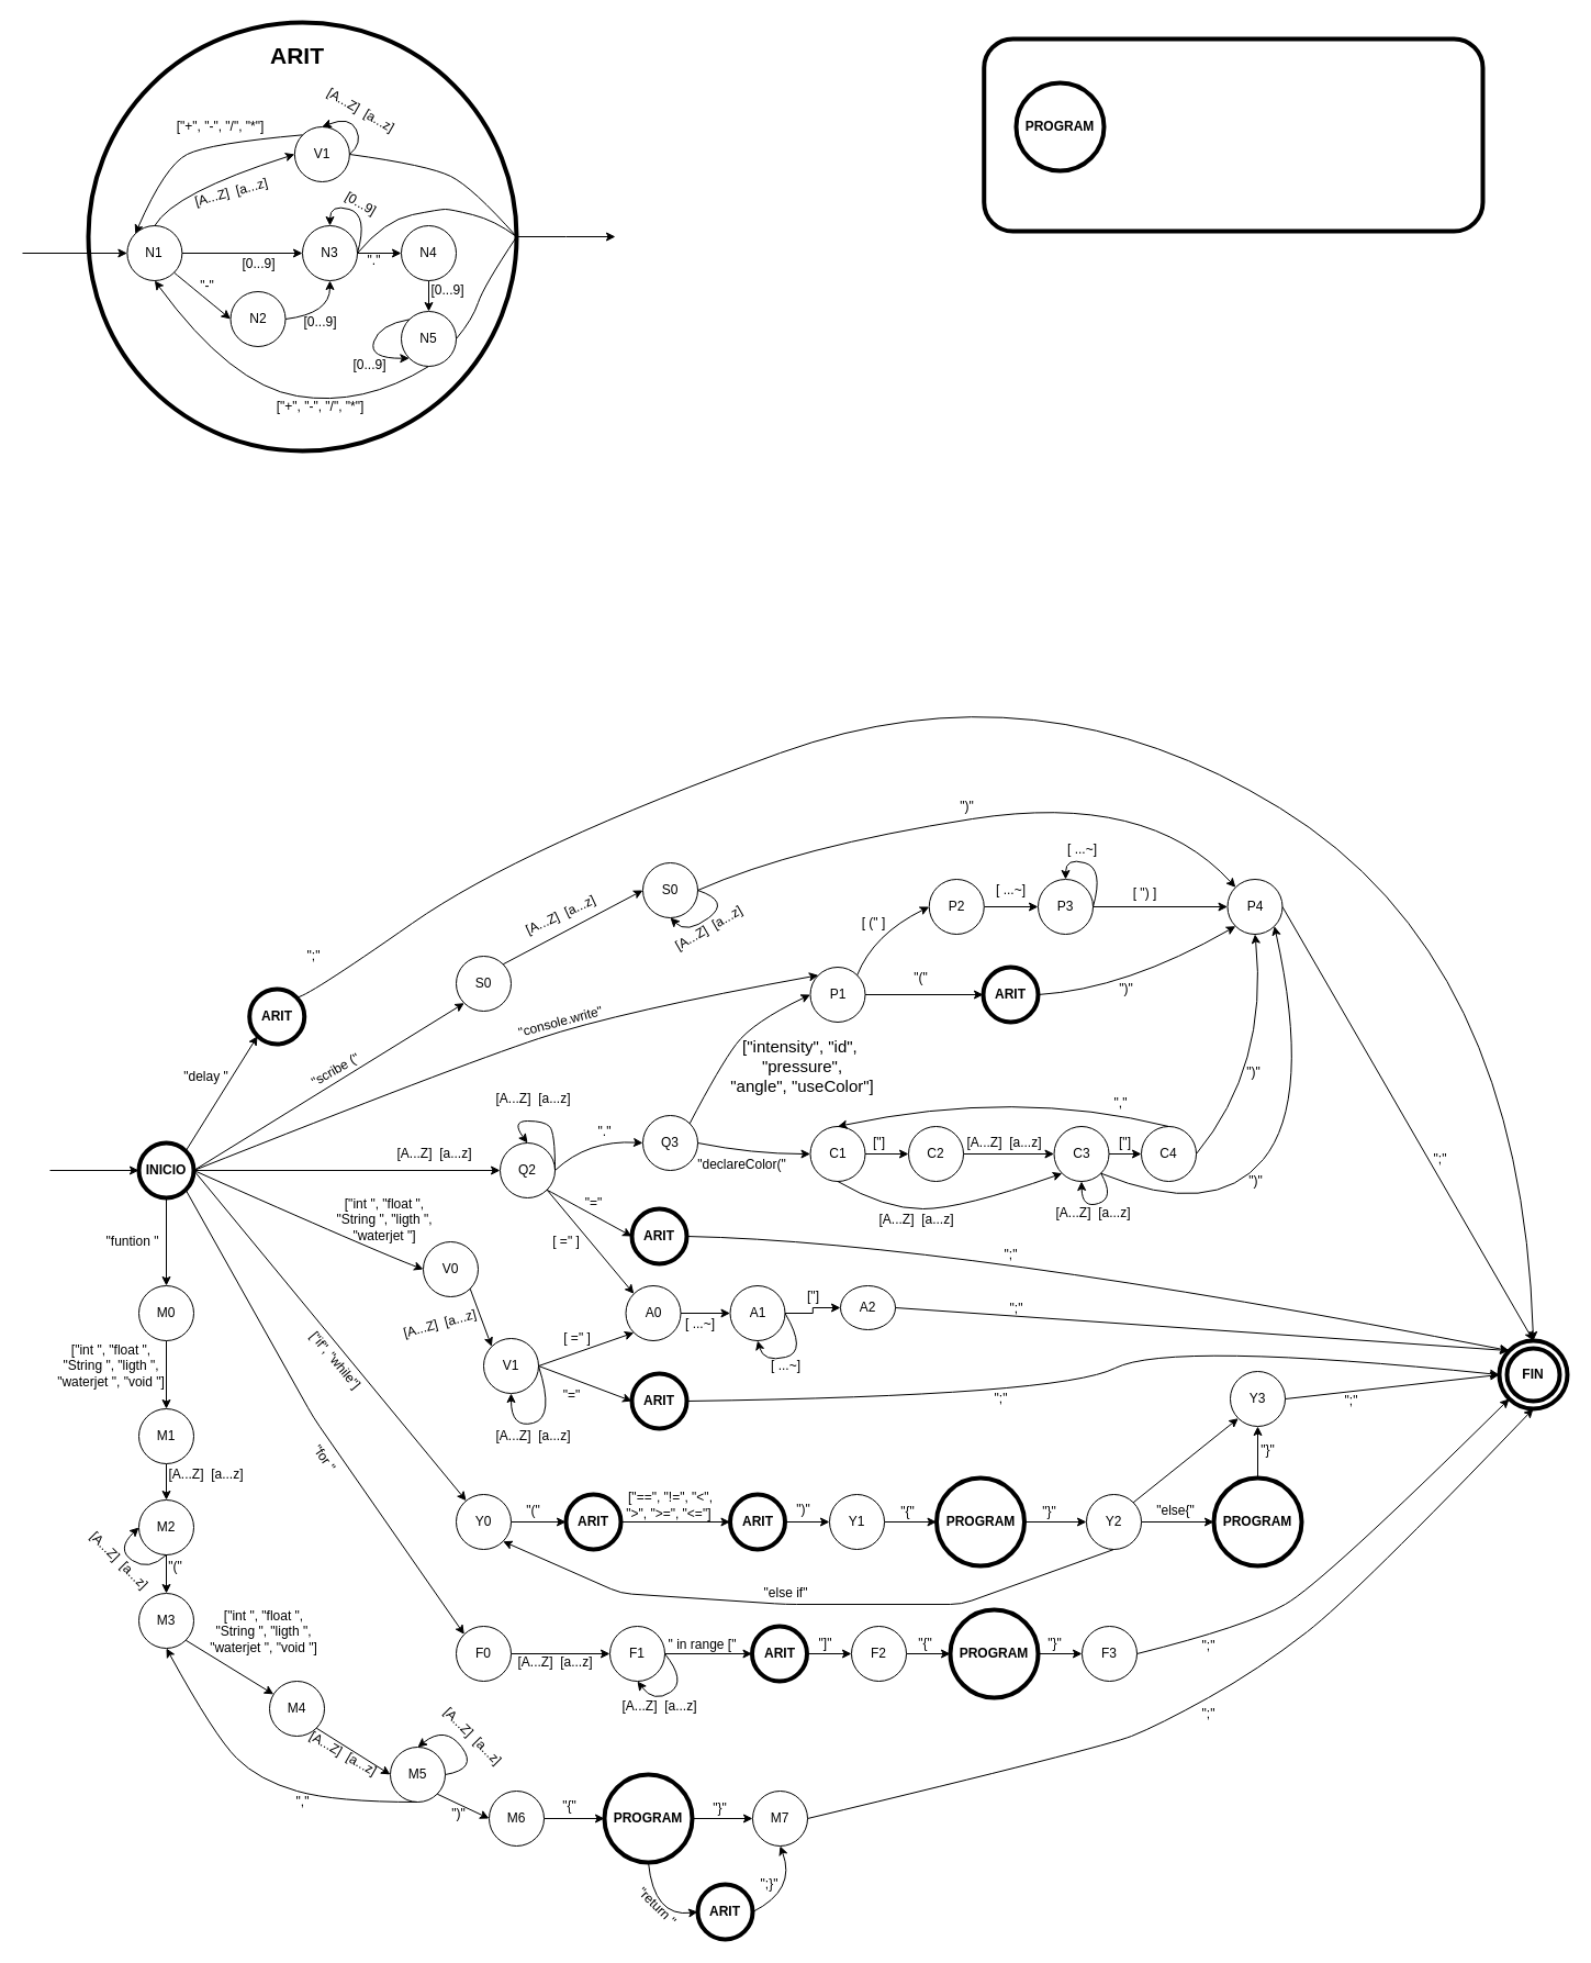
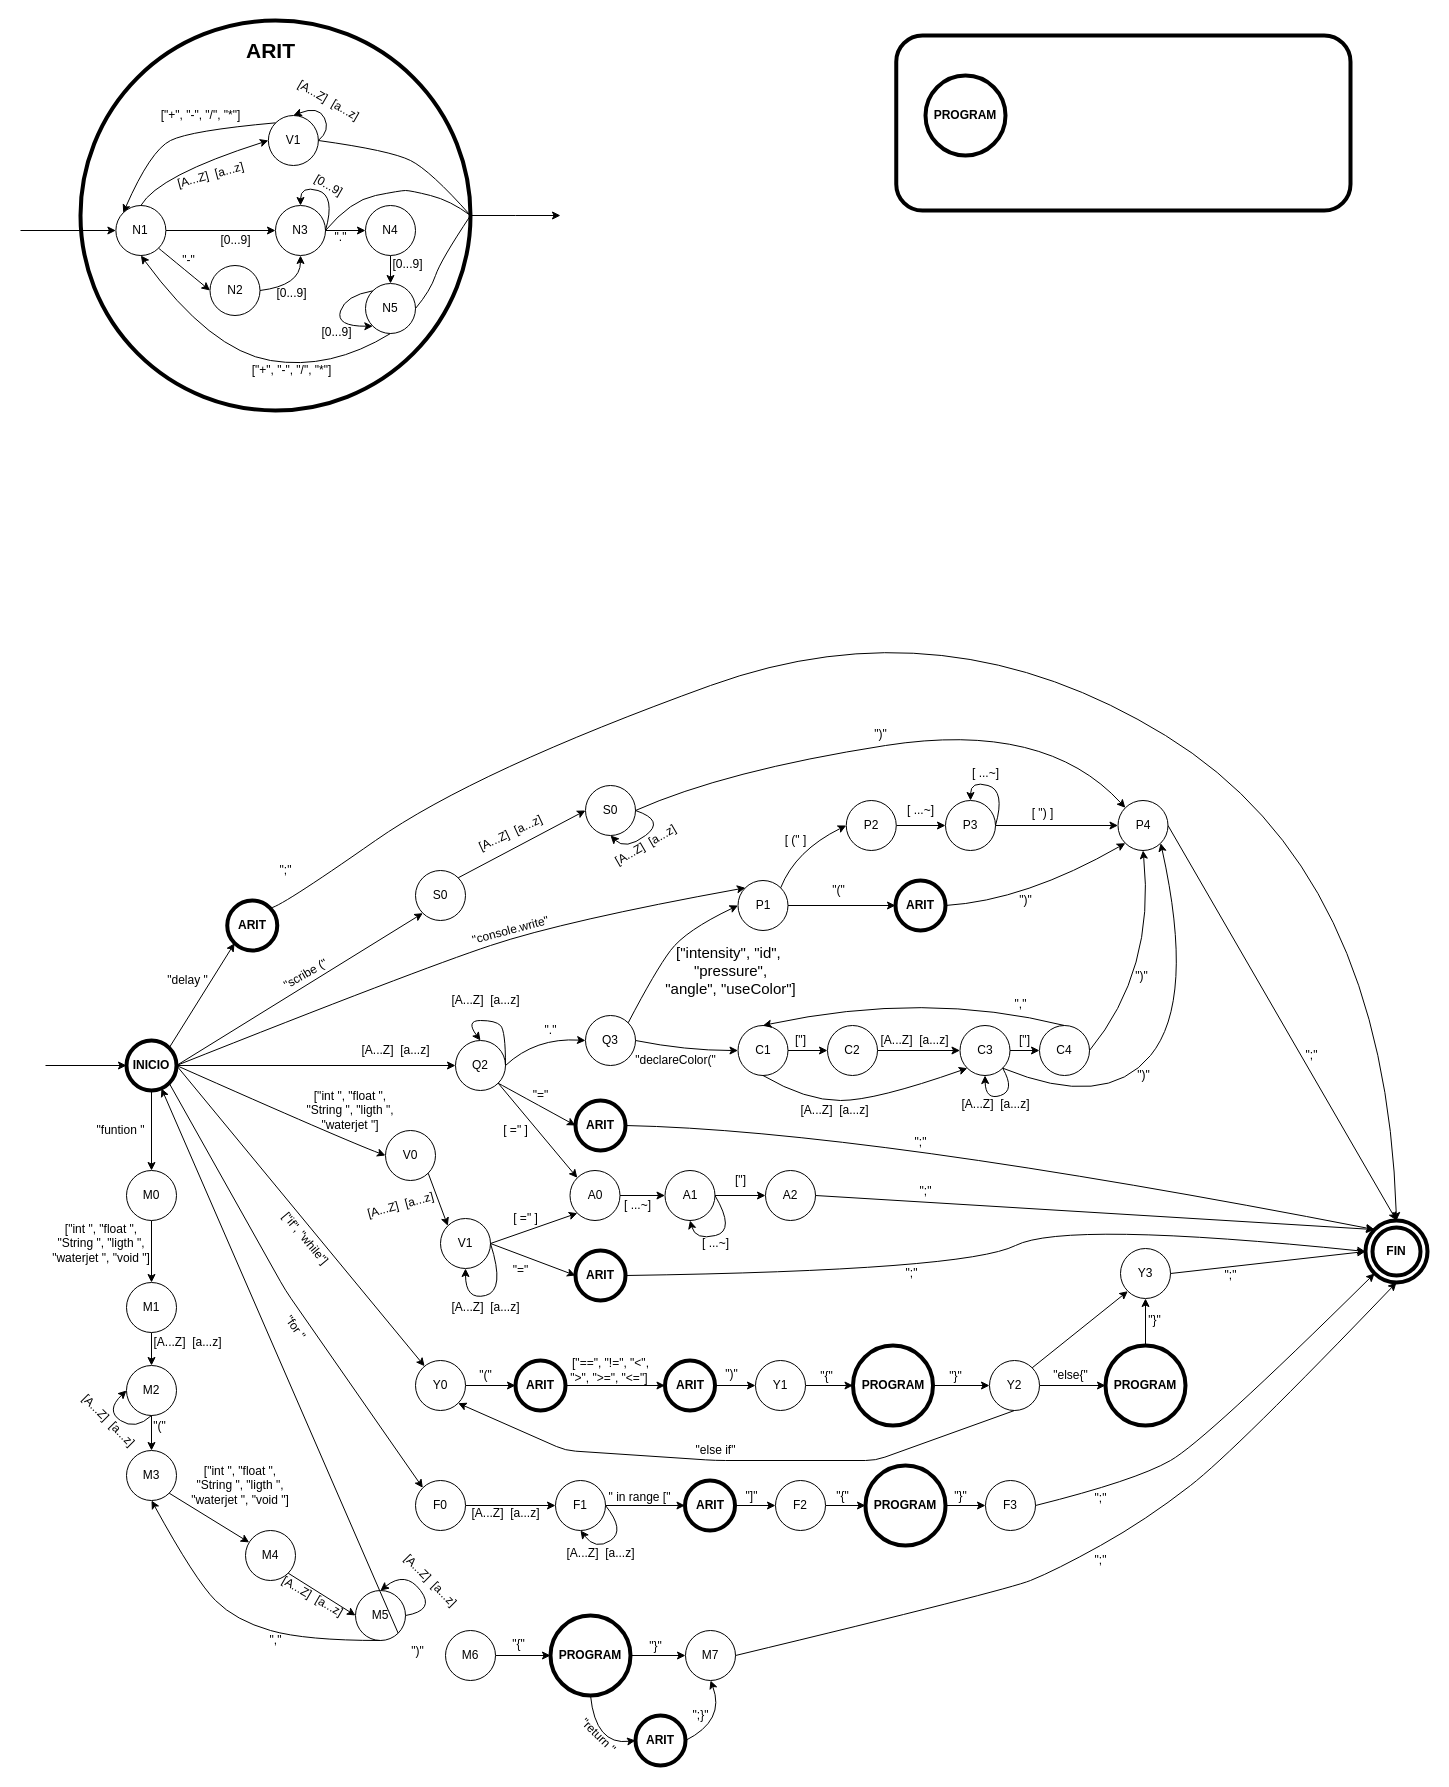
- <mxCell id="108" value="A2" style="ellipse;whiteSpace=wrap;html=1;aspect=fixed;" parent="1" vertex="1"><mxGeometry x="765" y="1170" width="50" height="40" as="geometry" /></mxCell>
+ <mxCell id="108" value="A2" style="ellipse;whiteSpace=wrap;html=1;aspect=fixed;" parent="1" vertex="1"><mxGeometry x="765" y="1170" width="50" height="50" as="geometry" /></mxCell>
- <mxCell id="201" value="" style="endArrow=classic;html=1;fontSize=12;exitX=1;exitY=1;exitDx=0;exitDy=0;entryX=0;entryY=0.5;entryDx=0;entryDy=0;" parent="1" source="192" target="200" edge="1"><mxGeometry width="50" height="50" relative="1" as="geometry"><mxPoint x="435" y="1640" as="sourcePoint" /><mxPoint x="485" y="1590" as="targetPoint" /></mxGeometry></mxCell>
+ <mxCell id="201" value="" style="endArrow=classic;html=1;fontSize=12;exitX=1;exitY=1;exitDx=0;exitDy=0;" parent="1" source="192" target="7" edge="1"><mxGeometry width="50" height="50" relative="1" as="geometry"><mxPoint x="435" y="1640" as="sourcePoint" /><mxPoint x="485" y="1590" as="targetPoint" /></mxGeometry></mxCell>
